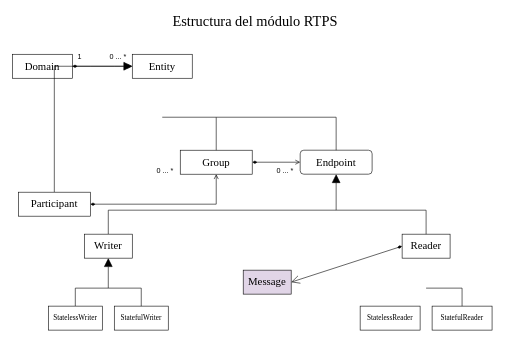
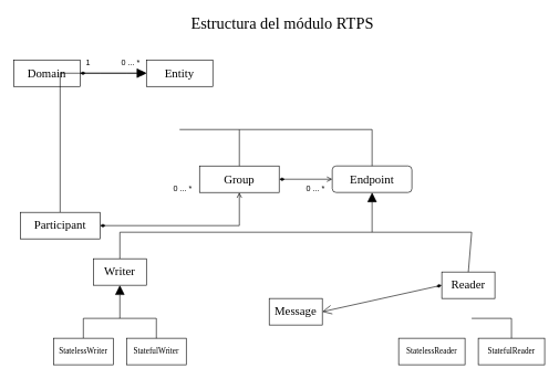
- <mxCell id="19" value="&lt;font face=&quot;Tahoma&quot; style=&quot;font-size: 18px;&quot;&gt;Reader&lt;/font&gt;" style="whiteSpace=wrap;html=1;" vertex="1" parent="1"><mxGeometry x="670" y="390" width="80" height="40" as="geometry" /></mxCell>
+ <mxCell id="19" value="&lt;font face=&quot;Tahoma&quot; style=&quot;font-size: 18px;&quot;&gt;Reader&lt;/font&gt;" style="whiteSpace=wrap;html=1;" vertex="1" parent="1"><mxGeometry x="665" y="410" width="80" height="40" as="geometry" /></mxCell>
- <mxCell id="21" value="&lt;font style=&quot;font-size: 18px;&quot; face=&quot;Tahoma&quot;&gt;Message&lt;/font&gt;" style="whiteSpace=wrap;html=1;fillColor=#e1d5e7;" vertex="1" parent="1"><mxGeometry x="405" y="450" width="80" height="40" as="geometry" /></mxCell>
+ <mxCell id="21" value="&lt;font style=&quot;font-size: 18px;&quot; face=&quot;Tahoma&quot;&gt;Message&lt;/font&gt;" style="whiteSpace=wrap;html=1;" vertex="1" parent="1"><mxGeometry x="405" y="450" width="80" height="40" as="geometry" /></mxCell>
